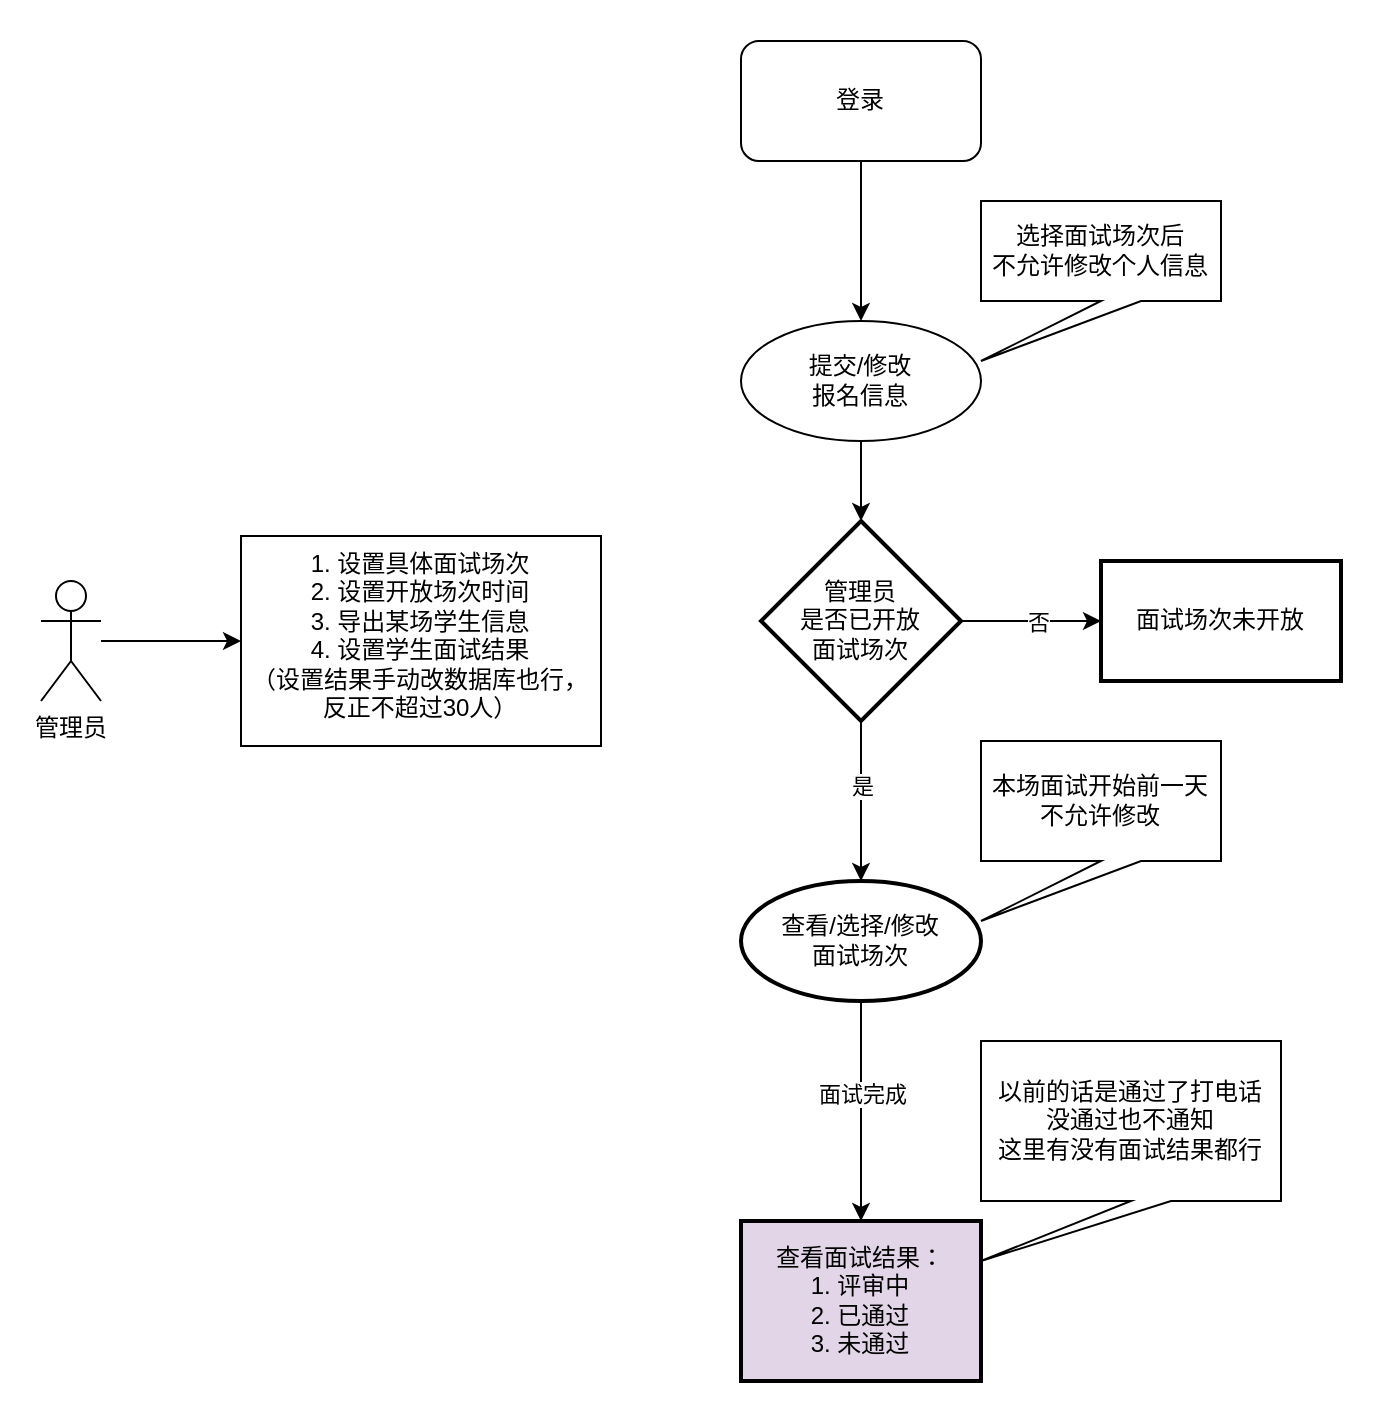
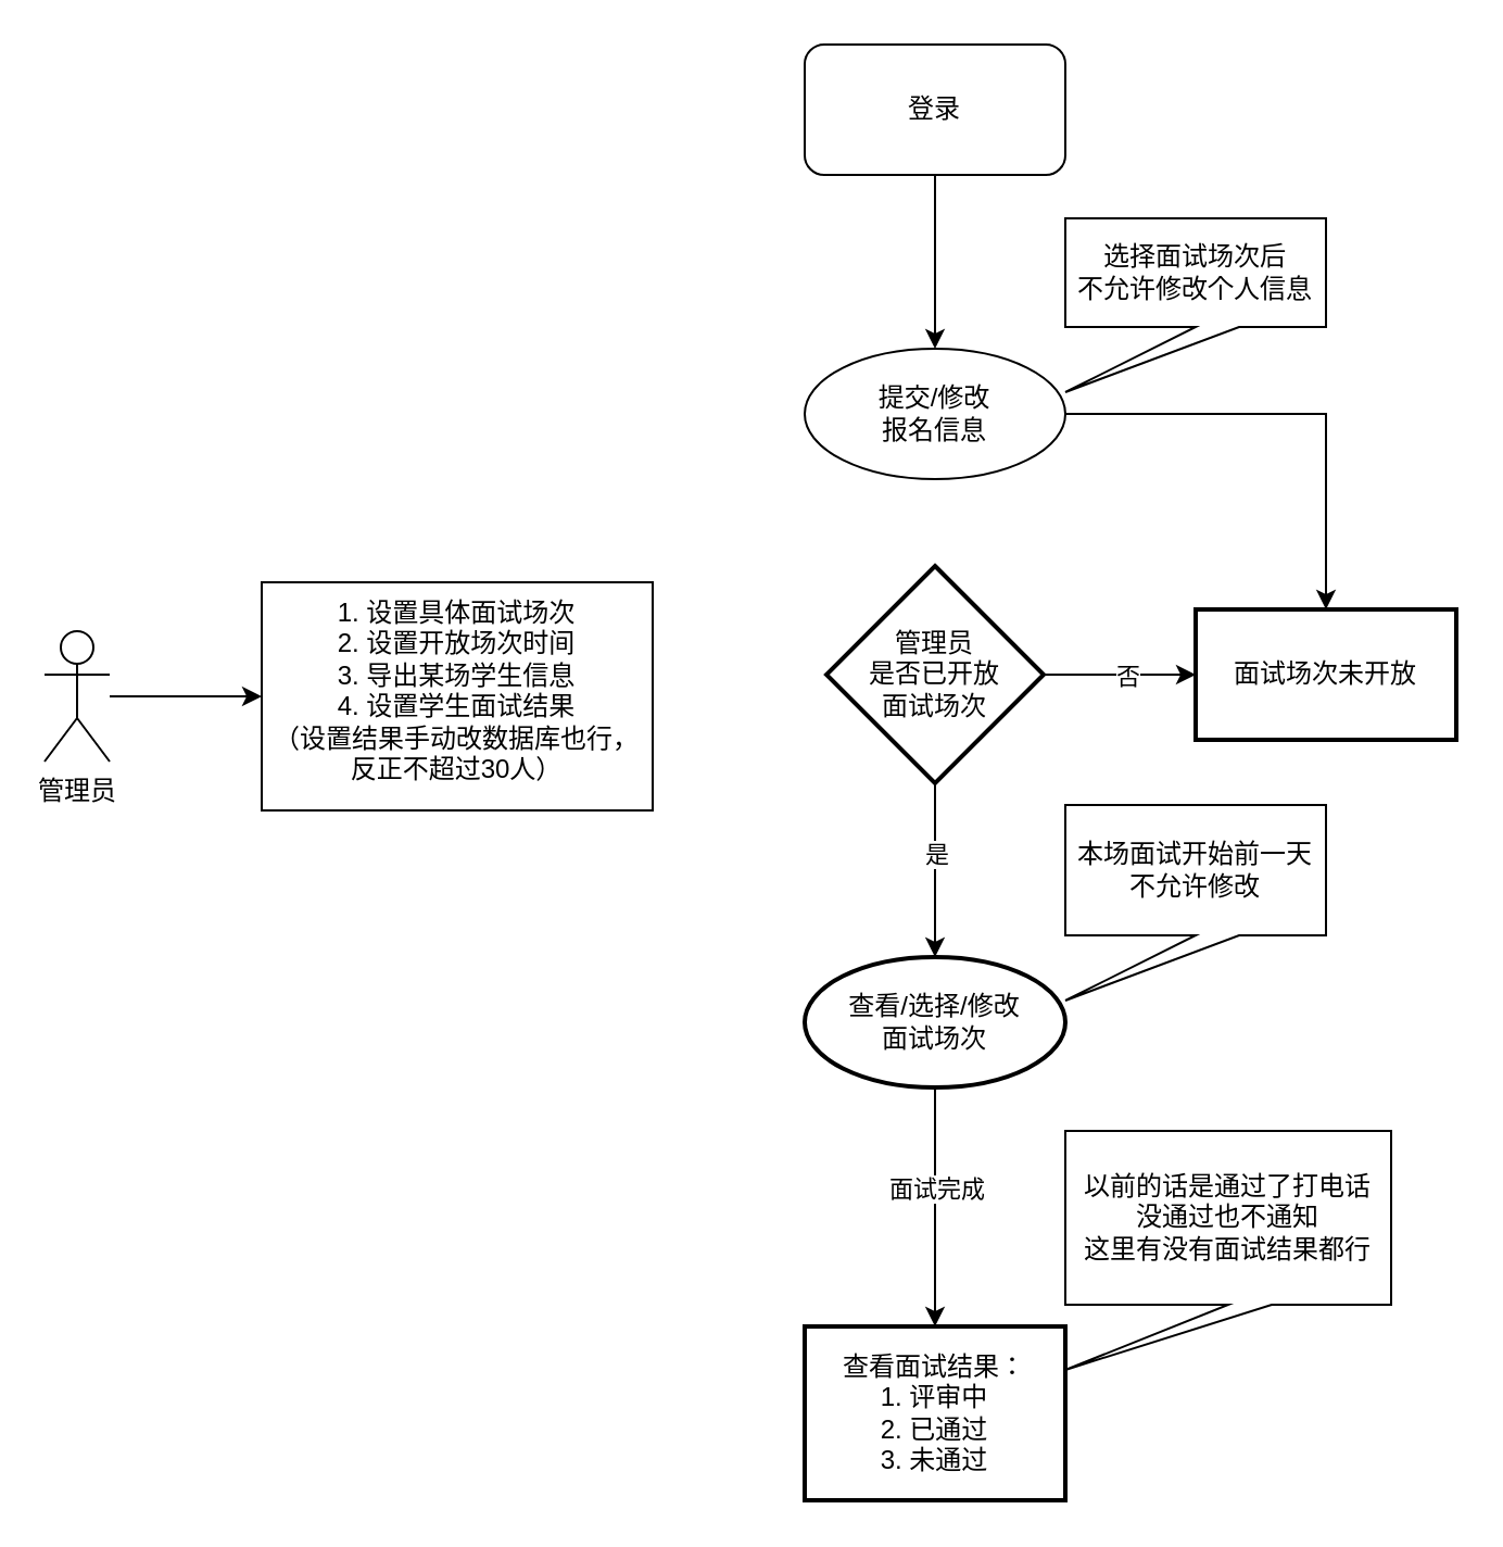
- <mxCell id="2" value="" style="edgeStyle=orthogonalEdgeStyle;rounded=0;orthogonalLoop=1;jettySize=auto;html=1;" edge="1" parent="1" source="3" target="10"><mxGeometry relative="1" as="geometry" /></mxCell>
+ <mxCell id="2" value="" style="edgeStyle=orthogonalEdgeStyle;rounded=0;orthogonalLoop=1;jettySize=auto;html=1;" edge="1" parent="1" source="3" target="11"><mxGeometry relative="1" as="geometry" /></mxCell>
- <mxCell id="17" value="查看面试结果：&lt;br&gt;1. 评审中&lt;br&gt;2. 已通过&lt;br&gt;3. 未通过" style="whiteSpace=wrap;html=1;strokeWidth=2;fillColor=#e1d5e7;" vertex="1" parent="1"><mxGeometry x="370" y="610" width="120" height="80" as="geometry" /></mxCell>
+ <mxCell id="17" value="查看面试结果：&lt;br&gt;1. 评审中&lt;br&gt;2. 已通过&lt;br&gt;3. 未通过" style="whiteSpace=wrap;html=1;strokeWidth=2;" vertex="1" parent="1"><mxGeometry x="370" y="610" width="120" height="80" as="geometry" /></mxCell>
